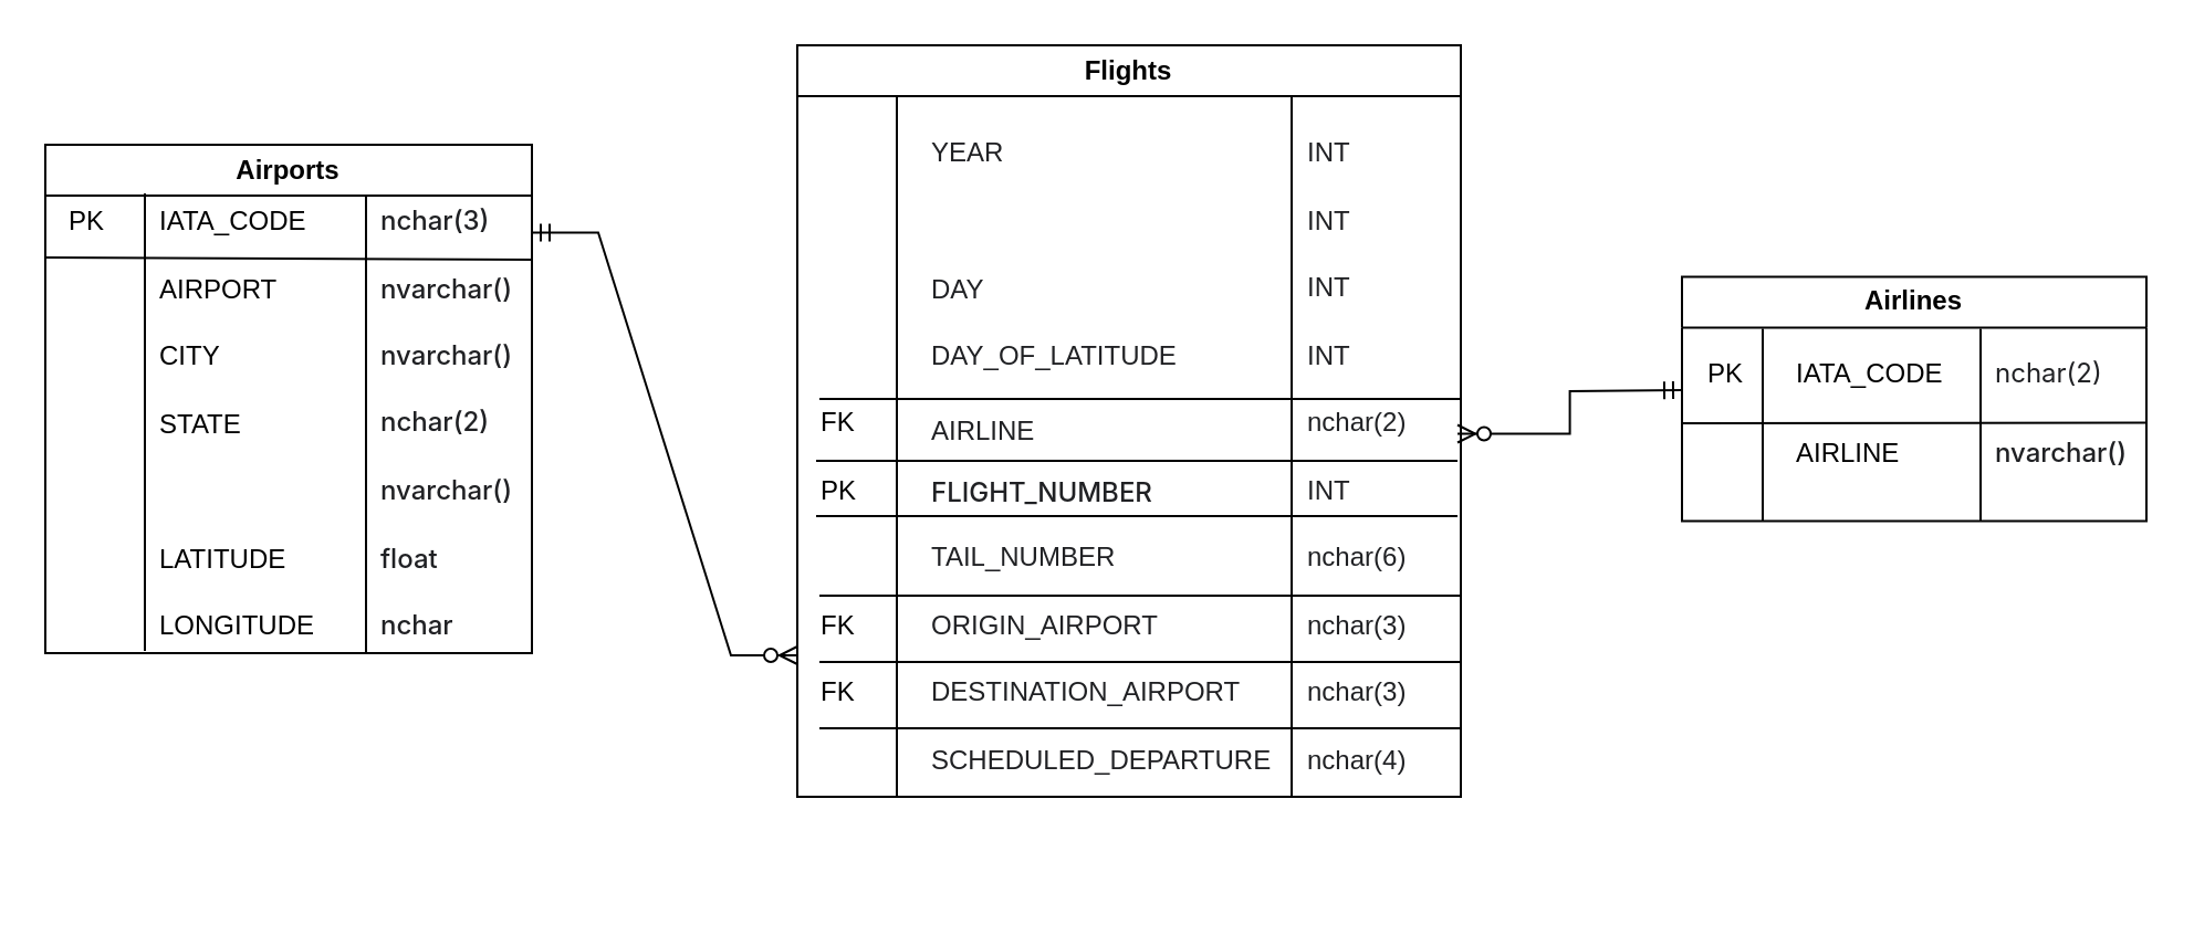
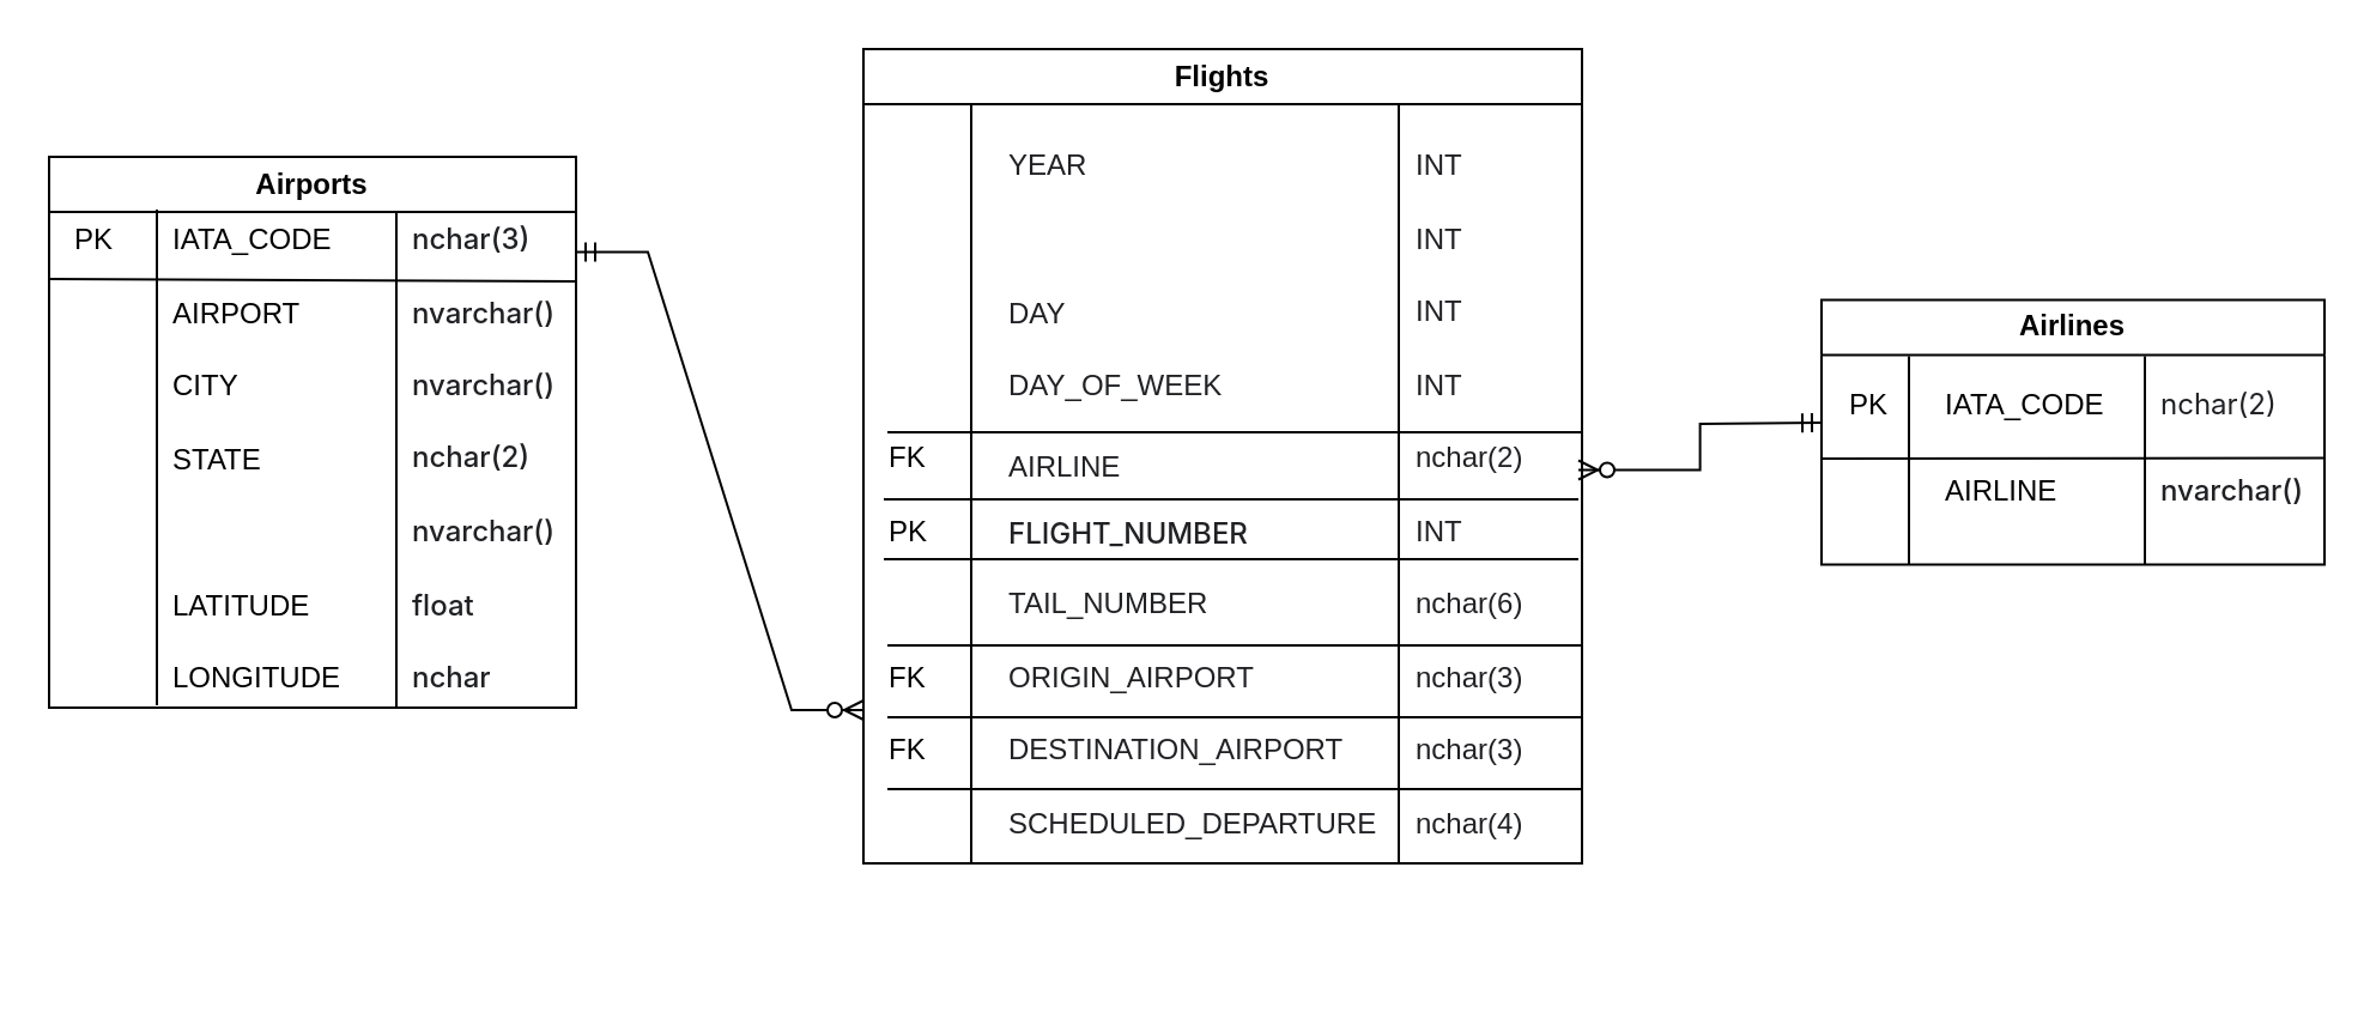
- <mxCell id="4" value="&lt;span style=&quot;color: rgb(32, 33, 36); font-size: 12px; font-style: normal; font-variant-ligatures: normal; font-variant-caps: normal; font-weight: 500; letter-spacing: normal; orphans: 2; text-align: left; text-indent: 0px; text-transform: none; widows: 2; word-spacing: 0px; -webkit-text-stroke-width: 0px; background-color: rgb(255, 255, 255); text-decoration-thickness: initial; text-decoration-style: initial; text-decoration-color: initial; float: none; display: inline !important;&quot;&gt;DAY_OF_LATITUDE&lt;/span&gt;" style="text;whiteSpace=wrap;html=1;swimlaneLine=1;fontFamily=Helvetica;" parent="2" vertex="1"><mxGeometry x="58.5" y="127" width="120" height="25" as="geometry" /></mxCell>
+ <mxCell id="4" value="&lt;span style=&quot;color: rgb(32, 33, 36); font-size: 12px; font-style: normal; font-variant-ligatures: normal; font-variant-caps: normal; font-weight: 500; letter-spacing: normal; orphans: 2; text-align: left; text-indent: 0px; text-transform: none; widows: 2; word-spacing: 0px; -webkit-text-stroke-width: 0px; background-color: rgb(255, 255, 255); text-decoration-thickness: initial; text-decoration-style: initial; text-decoration-color: initial; float: none; display: inline !important;&quot;&gt;DAY_OF_WEEK&lt;/span&gt;" style="text;whiteSpace=wrap;html=1;swimlaneLine=1;fontFamily=Helvetica;" parent="2" vertex="1"><mxGeometry x="58.5" y="127" width="120" height="25" as="geometry" /></mxCell>
